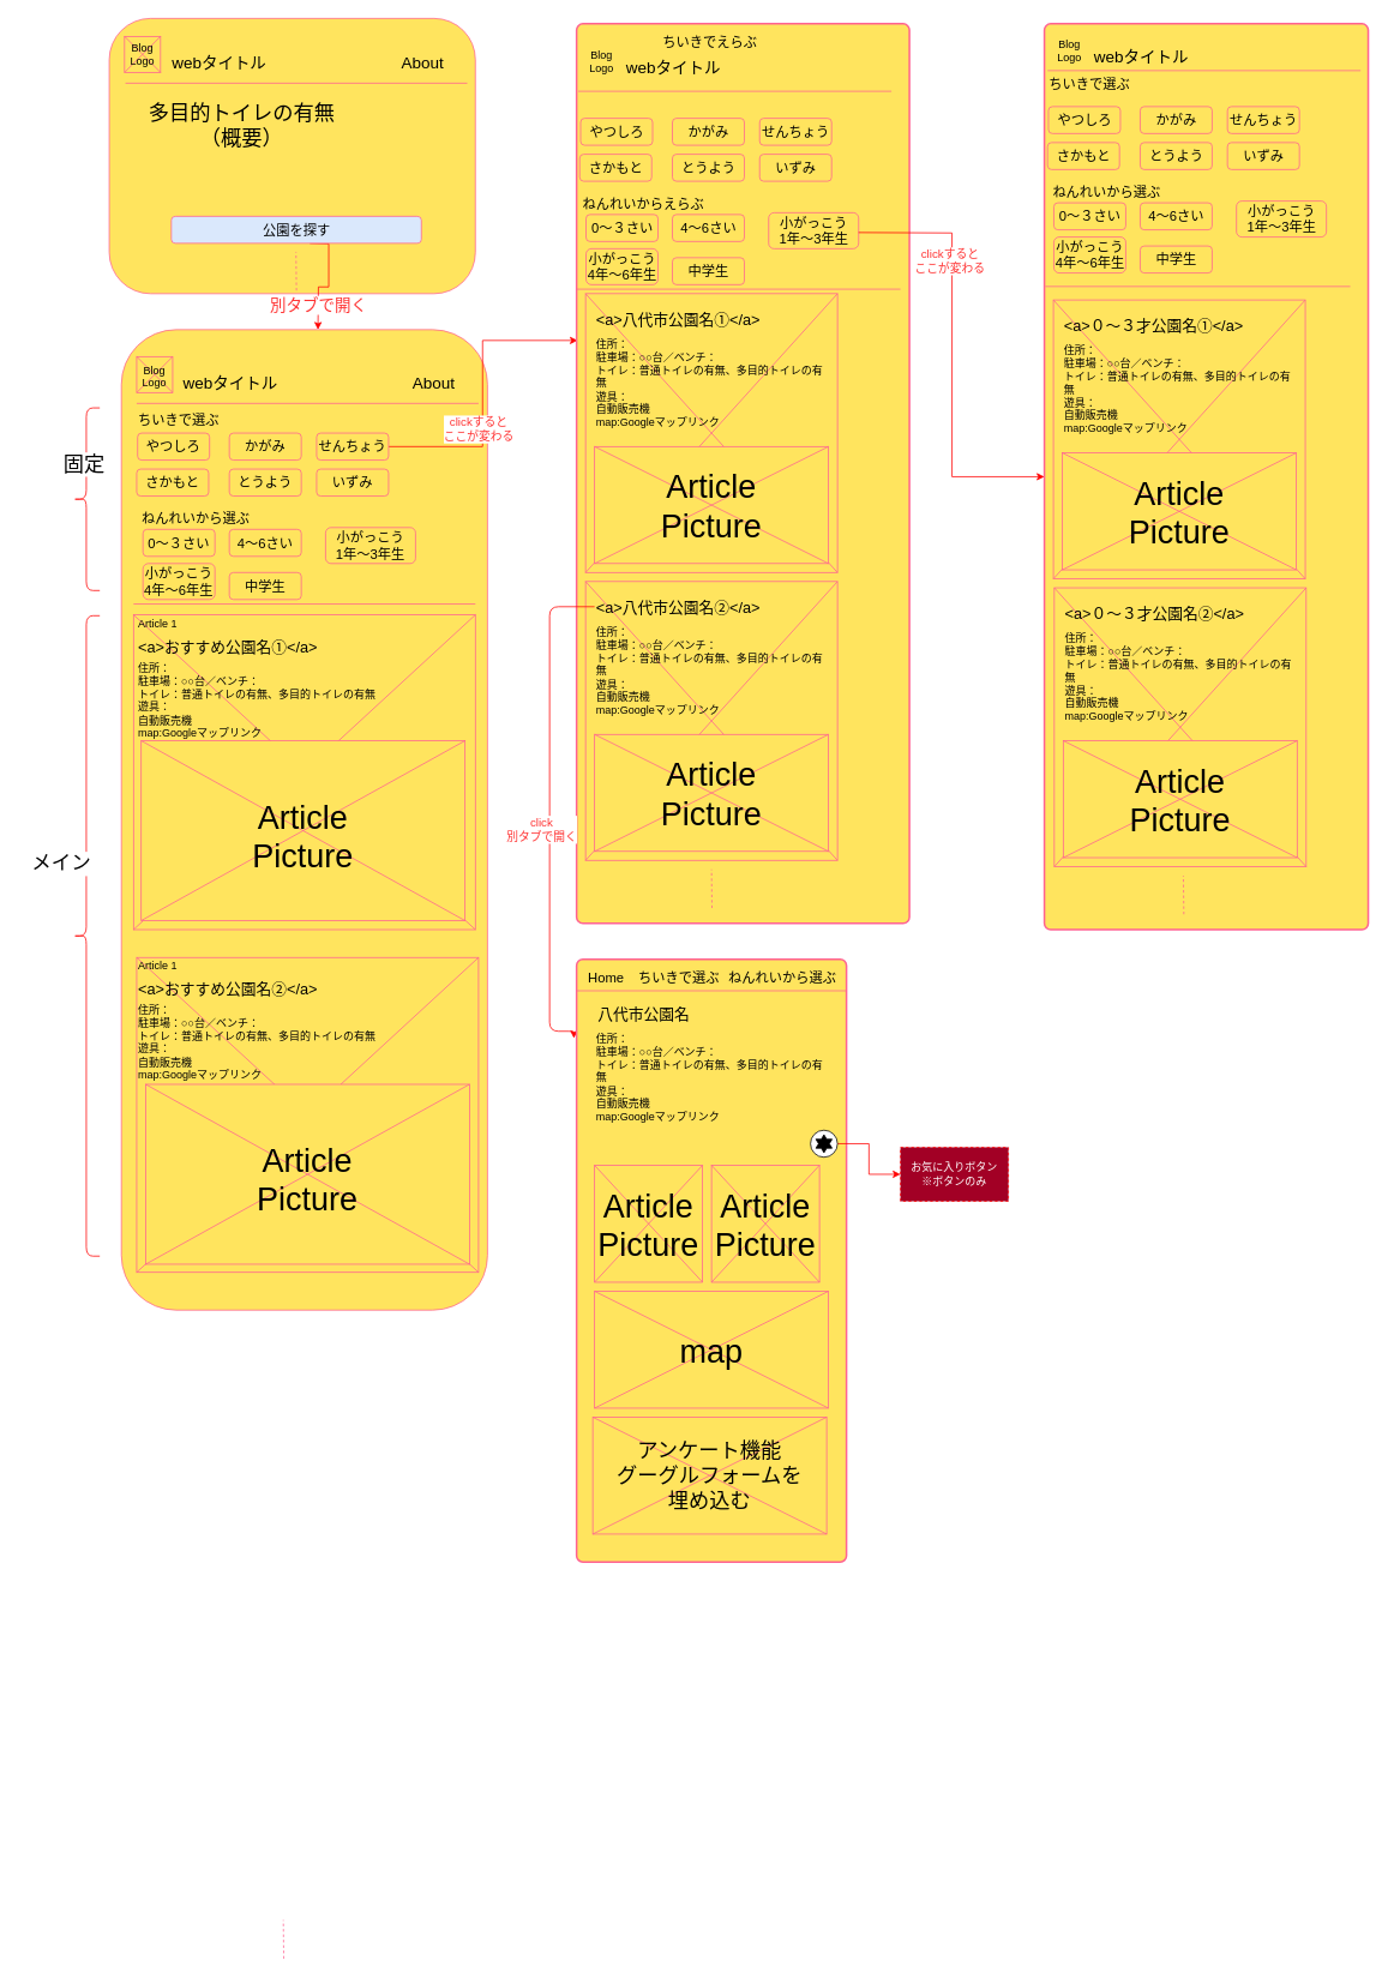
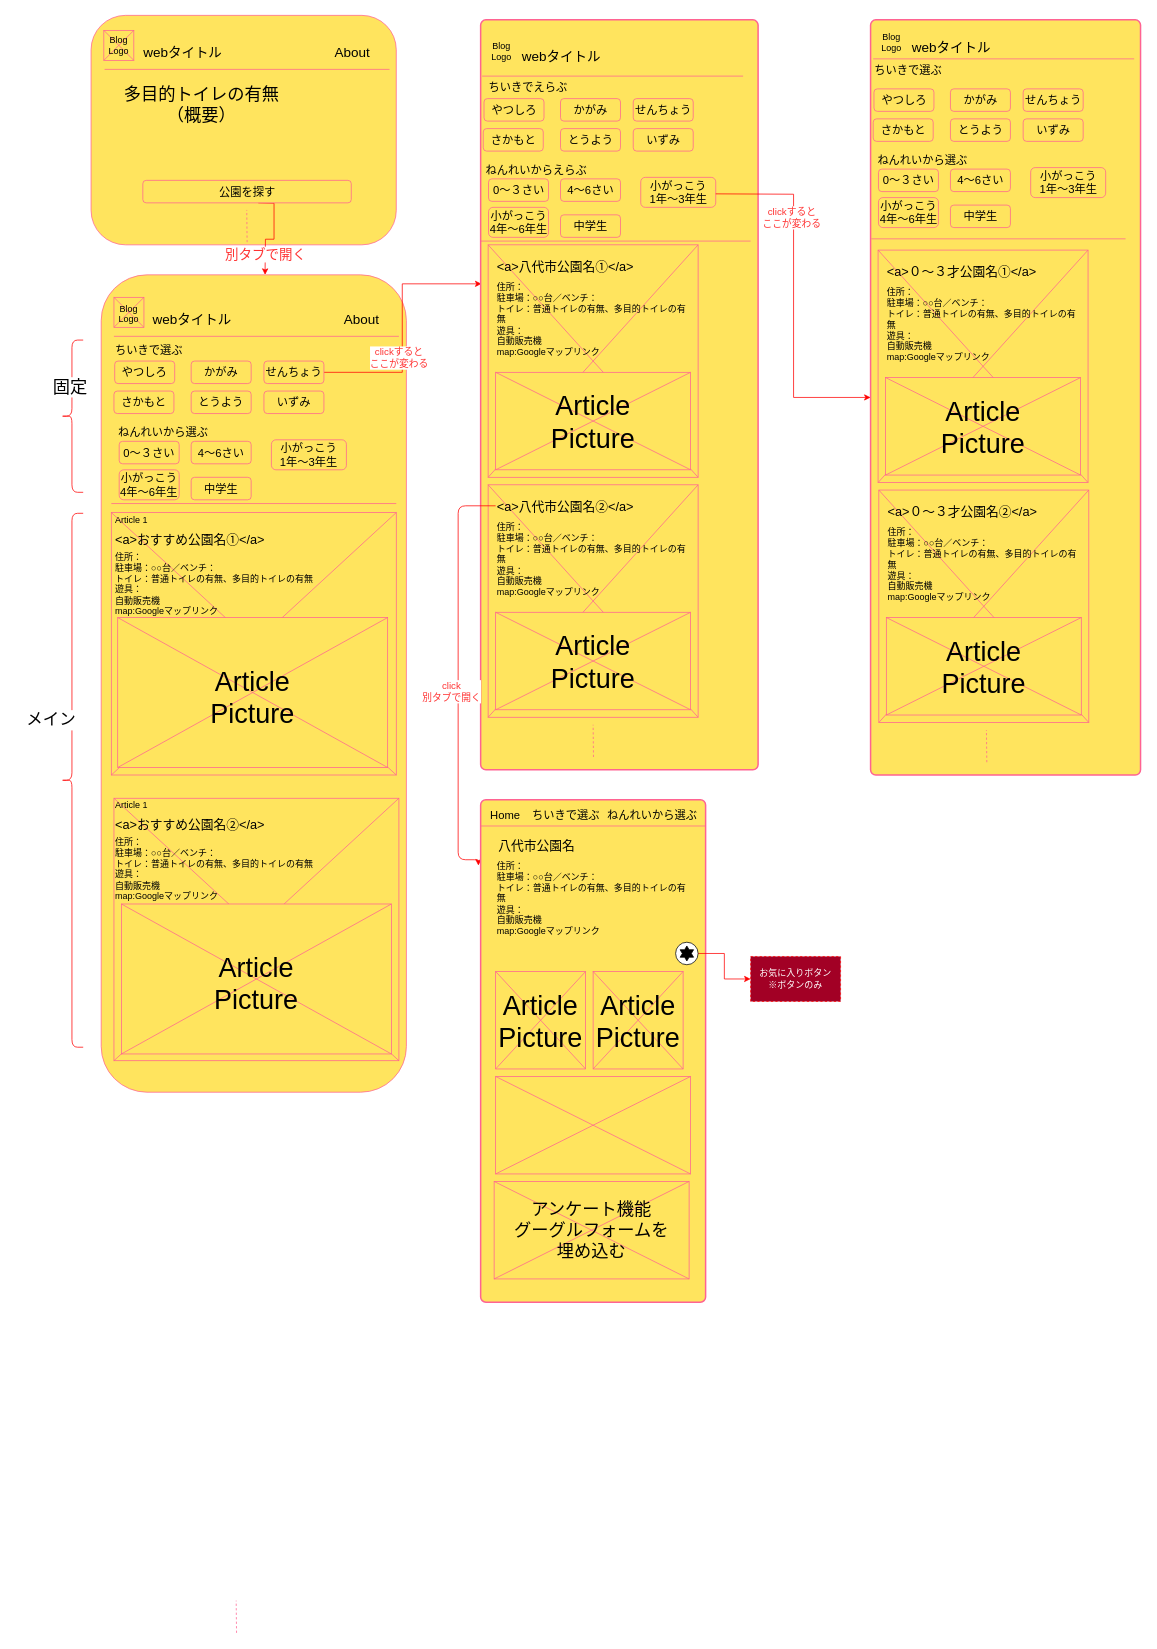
- <mxCell id="90" value="ちいきでえらぶ" style="text;spacingTop=-5;align=center;fontSize=15;rounded=1;fontColor=#000000;" parent="1" vertex="1"><mxGeometry x="741.5" y="36" width="94" height="20" as="geometry" /></mxCell>
+ <mxCell id="90" value="ちいきでえらぶ" style="text;spacingTop=-5;align=center;fontSize=15;rounded=1;fontColor=#000000;" parent="1" vertex="1"><mxGeometry x="656.5" y="106" width="94" height="20" as="geometry" /></mxCell>
- <mxCell id="137" value="公園を探す" style="whiteSpace=wrap;html=1;align=center;fontSize=15;fillColor=#dae8fc;strokeColor=#FF6392;rounded=1;fontColor=#000000;" parent="1" vertex="1"><mxGeometry x="189.5" y="240" width="278" height="30" as="geometry" /></mxCell>
+ <mxCell id="137" value="公園を探す" style="whiteSpace=wrap;html=1;align=center;fontSize=15;fillColor=#FFE45E;strokeColor=#FF6392;rounded=1;fontColor=#000000;" parent="1" vertex="1"><mxGeometry x="189.5" y="240" width="278" height="30" as="geometry" /></mxCell>
- <mxCell id="85" value="map" style="text;spacingTop=-5;align=center;verticalAlign=middle;fontSize=36;rounded=1;fontColor=#000000;" parent="83" vertex="1"><mxGeometry width="260" height="130" as="geometry" /></mxCell>
